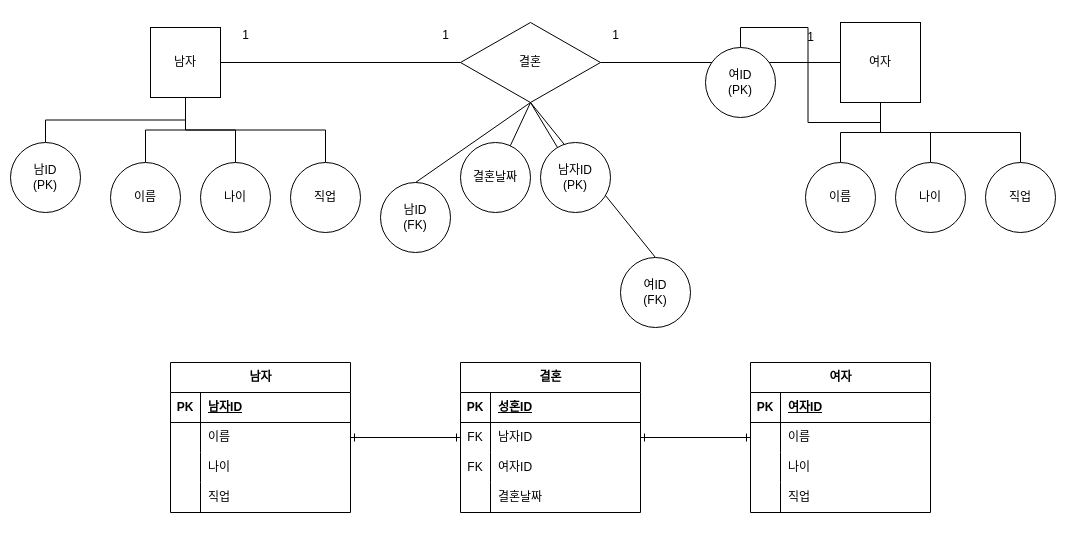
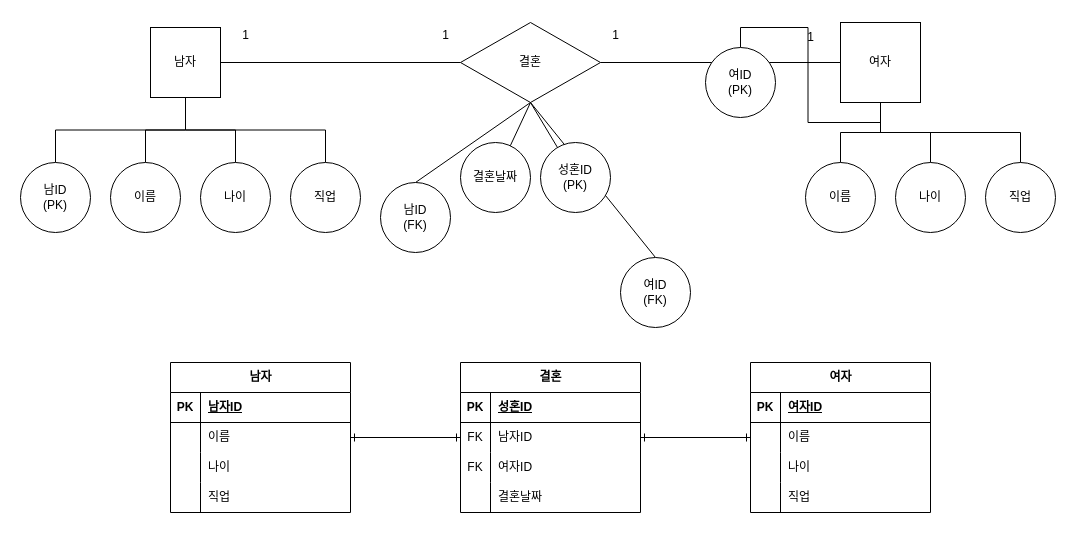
- <mxCell id="11" value="남ID&lt;div&gt;(PK)&lt;/div&gt;" style="ellipse;whiteSpace=wrap;html=1;" vertex="1" parent="1"><mxGeometry x="10" y="142" width="70" height="70" as="geometry" /></mxCell>
+ <mxCell id="11" value="남ID&lt;div&gt;(PK)&lt;/div&gt;" style="ellipse;whiteSpace=wrap;html=1;" vertex="1" parent="1"><mxGeometry x="20" y="162" width="70" height="70" as="geometry" /></mxCell>
- <mxCell id="33" value="남자ID&lt;div&gt;(PK)&lt;/div&gt;" style="ellipse;whiteSpace=wrap;html=1;" vertex="1" parent="1"><mxGeometry x="540" y="142" width="70" height="70" as="geometry" /></mxCell>
+ <mxCell id="33" value="성혼ID&lt;div&gt;(PK)&lt;/div&gt;" style="ellipse;whiteSpace=wrap;html=1;" vertex="1" parent="1"><mxGeometry x="540" y="142" width="70" height="70" as="geometry" /></mxCell>
